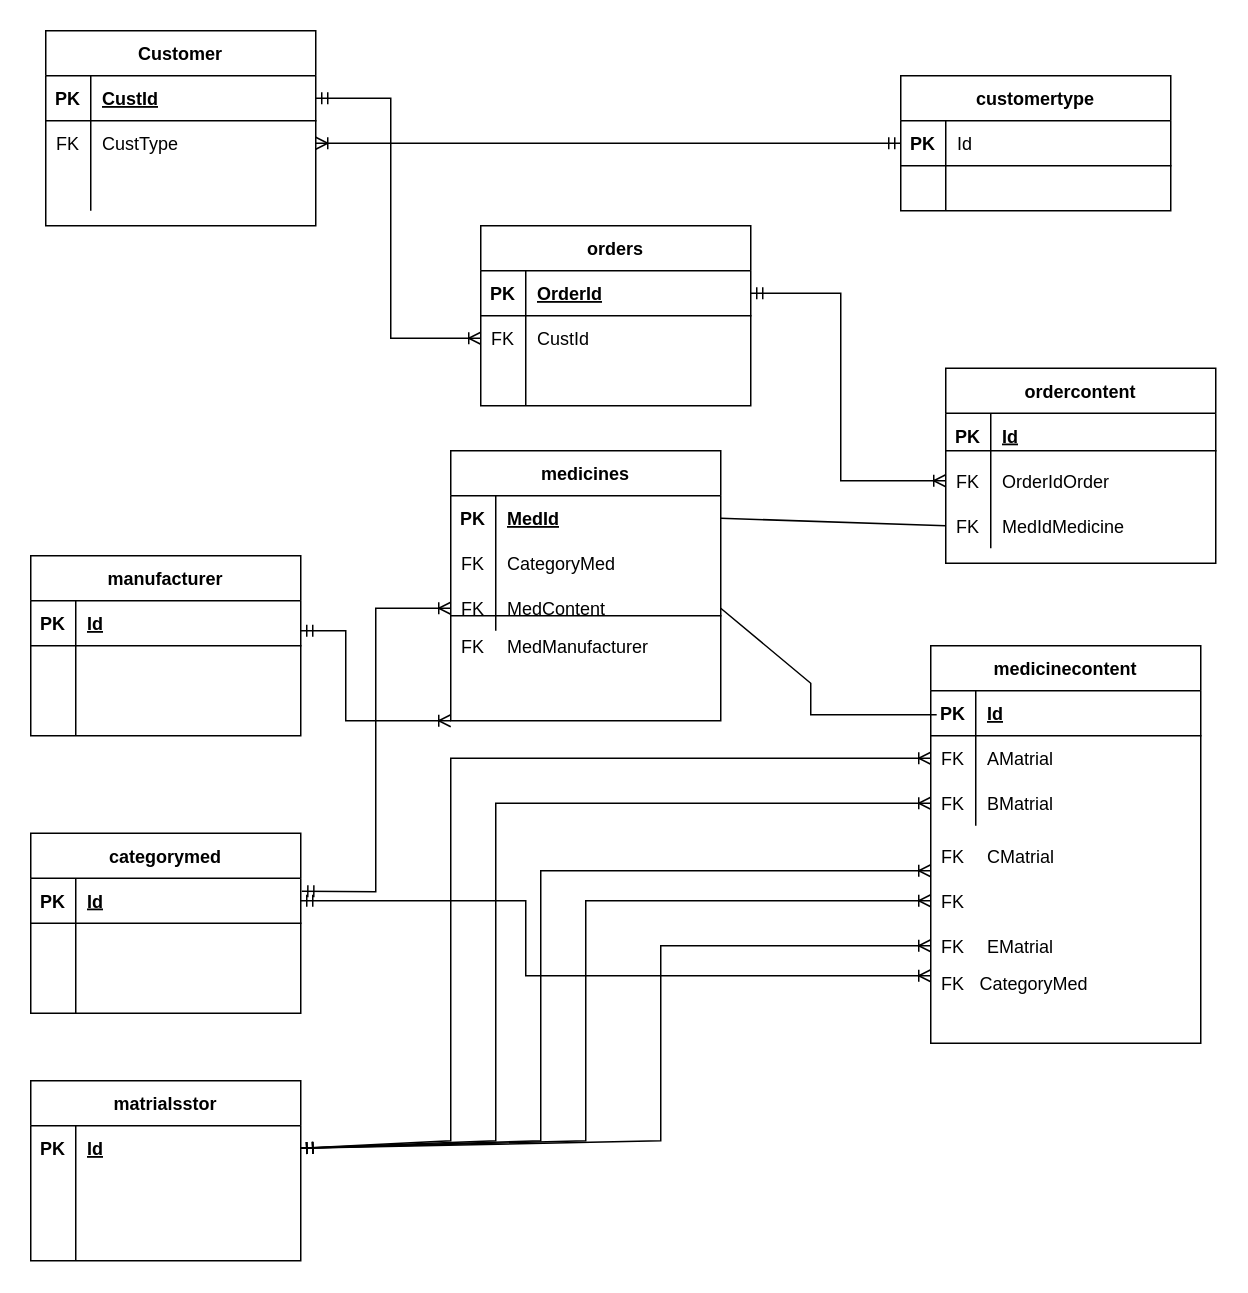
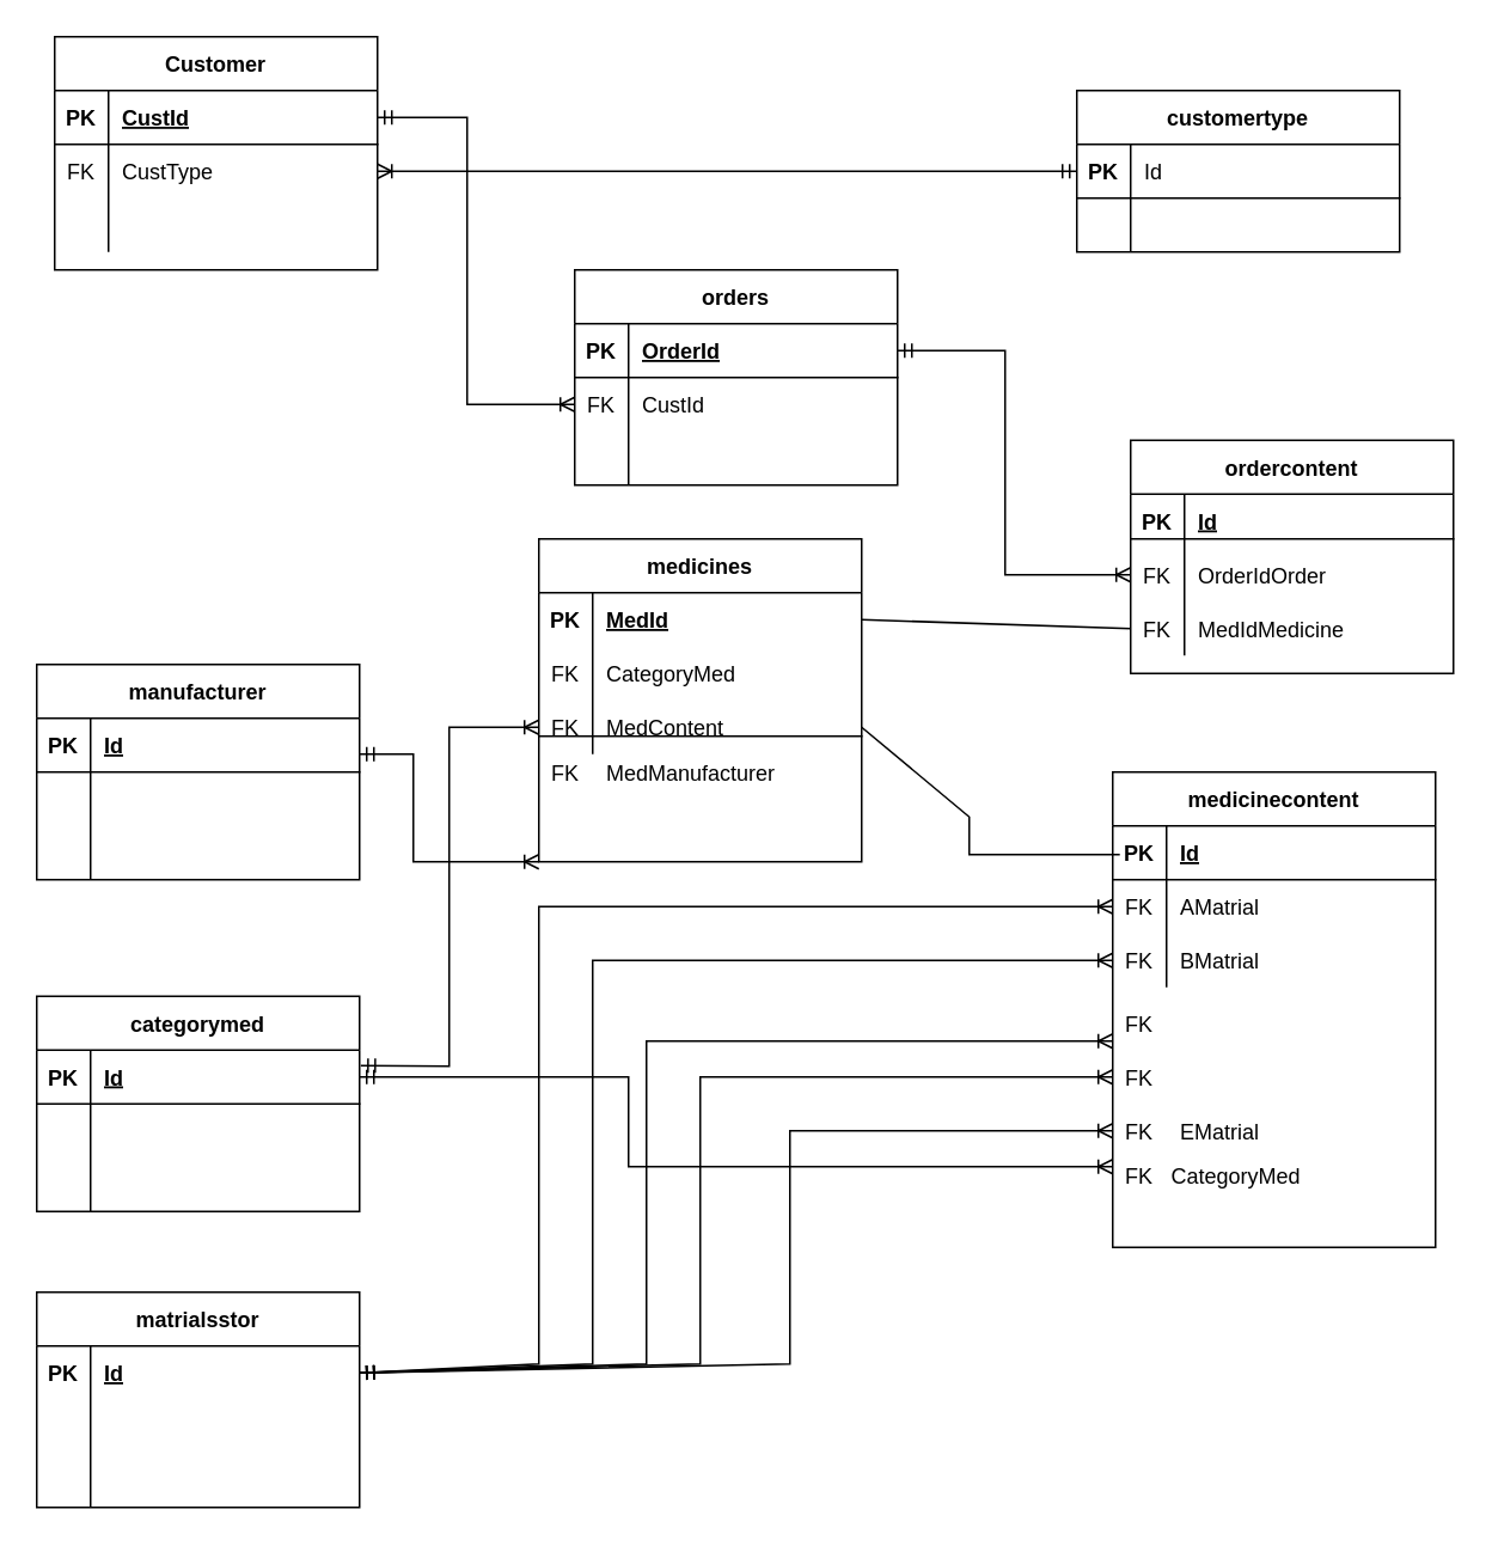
- <mxCell id="96" value="CMatrial" style="shape=partialRectangle;connectable=0;fillColor=none;top=0;left=0;bottom=0;right=0;align=left;spacingLeft=6;overflow=hidden;" parent="1" vertex="1"><mxGeometry x="650" y="555" width="150" height="30" as="geometry"><mxRectangle width="150" height="30" as="alternateBounds" /></mxGeometry></mxCell>
